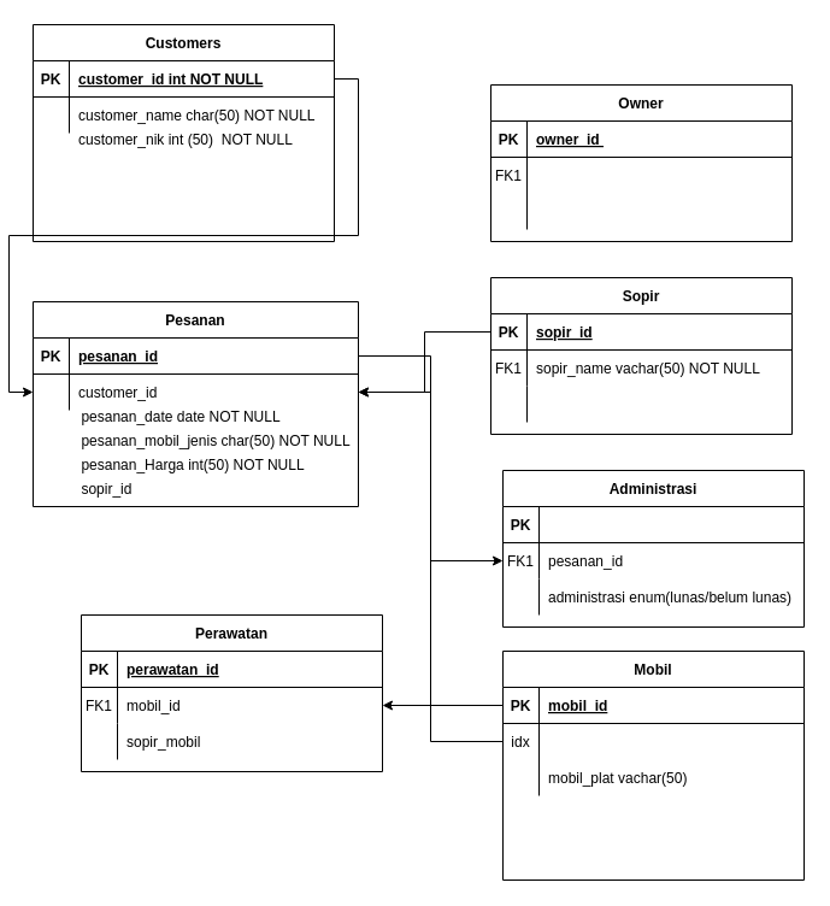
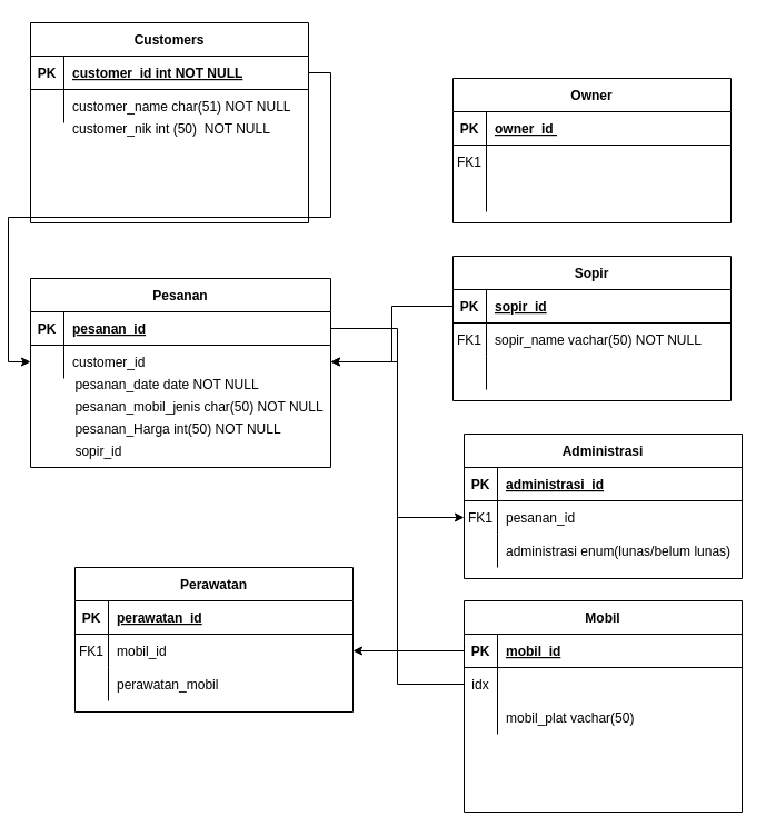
- <mxCell id="42" value="customer_name char(50) NOT NULL" style="shape=partialRectangle;overflow=hidden;connectable=0;fillColor=none;top=0;left=0;bottom=0;right=0;align=left;spacingLeft=6;" parent="40" vertex="1"><mxGeometry x="30" width="220" height="30" as="geometry" /></mxCell>
+ <mxCell id="42" value="customer_name char(51) NOT NULL" style="shape=partialRectangle;overflow=hidden;connectable=0;fillColor=none;top=0;left=0;bottom=0;right=0;align=left;spacingLeft=6;" parent="40" vertex="1"><mxGeometry x="30" width="220" height="30" as="geometry" /></mxCell>
+ <mxCell id="46" value="administrasi_id" style="shape=partialRectangle;overflow=hidden;connectable=0;fillColor=none;top=0;left=0;bottom=0;right=0;align=left;spacingLeft=6;fontStyle=5;" vertex="1" parent="44"><mxGeometry x="30" width="220" height="30" as="geometry" /></mxCell>
- <mxCell id="64" value="sopir_mobil" style="shape=partialRectangle;overflow=hidden;connectable=0;fillColor=none;top=0;left=0;bottom=0;right=0;align=left;spacingLeft=6;" vertex="1" parent="62"><mxGeometry x="30" width="220" height="30" as="geometry" /></mxCell>
+ <mxCell id="64" value="perawatan_mobil" style="shape=partialRectangle;overflow=hidden;connectable=0;fillColor=none;top=0;left=0;bottom=0;right=0;align=left;spacingLeft=6;" vertex="1" parent="62"><mxGeometry x="30" width="220" height="30" as="geometry" /></mxCell>
